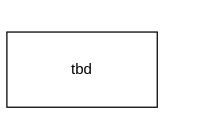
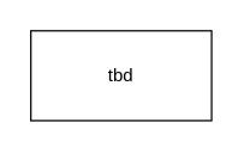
- <mxCell id="2" value="tbd" style="rounded=0;whiteSpace=wrap;html=1;" vertex="1" parent="1"><mxGeometry x="5" y="25" width="120" height="60" as="geometry" /></mxCell>
+ <mxCell id="2" value="tbd" style="rounded=0;whiteSpace=wrap;html=1;" vertex="1" parent="1"><mxGeometry x="20" y="20" width="120" height="60" as="geometry" /></mxCell>
